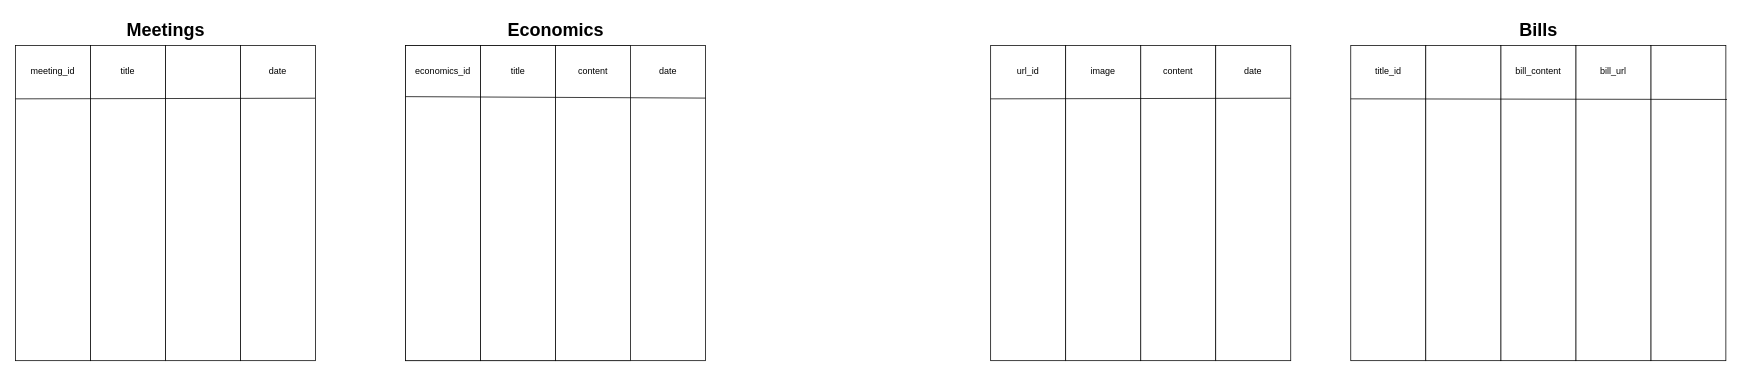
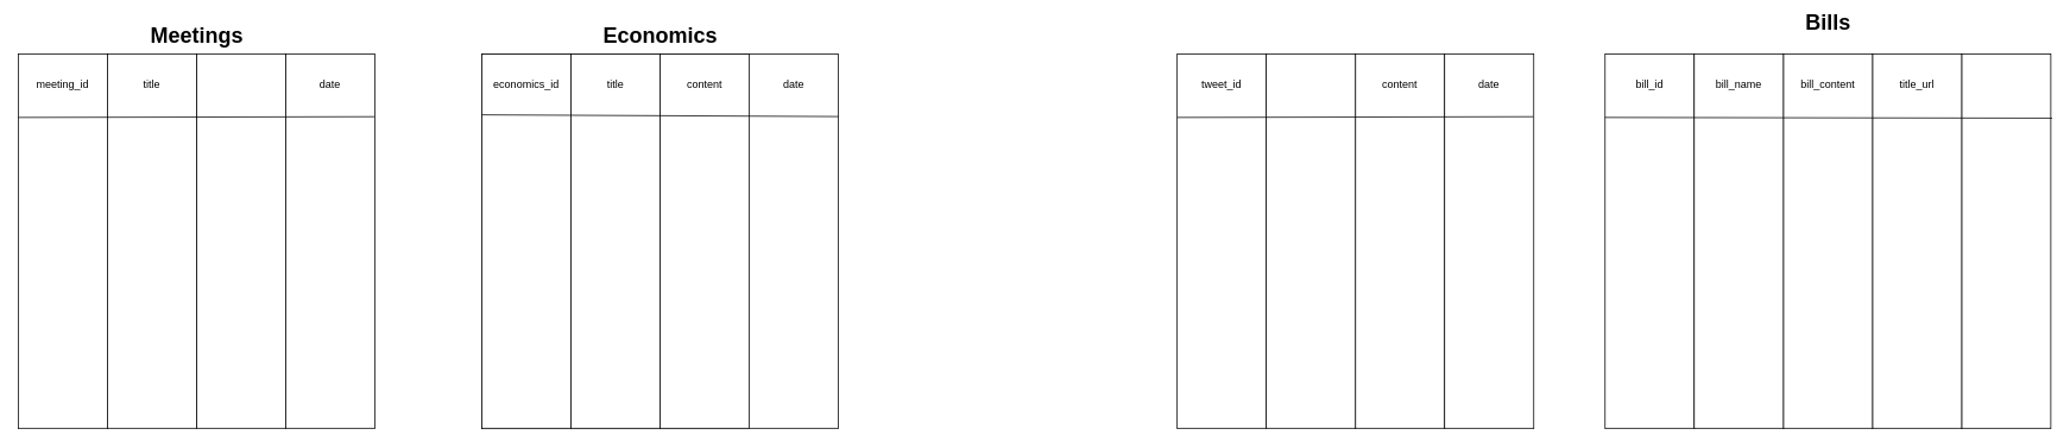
- <mxCell id="21" value="Bills" style="text;strokeColor=none;fillColor=none;html=1;fontSize=24;fontStyle=1;verticalAlign=middle;align=center;rounded=0;shadow=1;" parent="1" vertex="1"><mxGeometry x="1850" y="20" width="400" height="40" as="geometry" /></mxCell>
+ <mxCell id="21" value="Bills" style="text;strokeColor=none;fillColor=none;html=1;fontSize=24;fontStyle=1;verticalAlign=middle;align=center;rounded=0;shadow=1;" parent="1" vertex="1"><mxGeometry x="1850" y="5" width="400" height="40" as="geometry" /></mxCell>
- <mxCell id="14" value="url_id" style="text;html=1;align=center;verticalAlign=middle;whiteSpace=wrap;rounded=0;" parent="1" vertex="1"><mxGeometry x="1320" y="60" width="100" height="70" as="geometry" /></mxCell>
+ <mxCell id="14" value="tweet_id" style="text;html=1;align=center;verticalAlign=middle;whiteSpace=wrap;rounded=0;" parent="1" vertex="1"><mxGeometry x="1320" y="60" width="100" height="70" as="geometry" /></mxCell>
- <mxCell id="15" value="image" style="text;html=1;align=center;verticalAlign=middle;whiteSpace=wrap;rounded=0;" parent="1" vertex="1"><mxGeometry x="1420" y="60" width="100" height="70" as="geometry" /></mxCell>
- <mxCell id="22" value="title_id" style="text;html=1;align=center;verticalAlign=middle;whiteSpace=wrap;rounded=0;" parent="1" vertex="1"><mxGeometry x="1800" y="60" width="100" height="70" as="geometry" /></mxCell>
+ <mxCell id="22" value="bill_id" style="text;html=1;align=center;verticalAlign=middle;whiteSpace=wrap;rounded=0;" parent="1" vertex="1"><mxGeometry x="1800" y="60" width="100" height="70" as="geometry" /></mxCell>
+ <mxCell id="23" value="bill_name" style="text;html=1;align=center;verticalAlign=middle;whiteSpace=wrap;rounded=0;" parent="1" vertex="1"><mxGeometry x="1900" y="60" width="100" height="70" as="geometry" /></mxCell>
- <mxCell id="37" value="bill_url" style="text;html=1;align=center;verticalAlign=middle;whiteSpace=wrap;rounded=0;" vertex="1" parent="1"><mxGeometry x="2100" y="60" width="100" height="70" as="geometry" /></mxCell>
+ <mxCell id="37" value="title_url" style="text;html=1;align=center;verticalAlign=middle;whiteSpace=wrap;rounded=0;" vertex="1" parent="1"><mxGeometry x="2100" y="60" width="100" height="70" as="geometry" /></mxCell>
